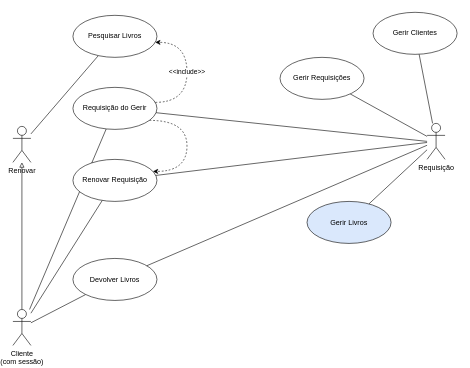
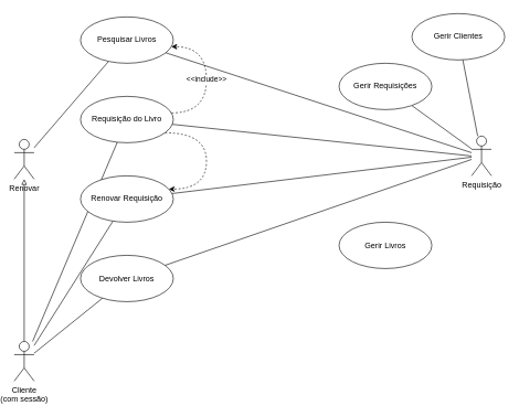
- <mxCell id="21" value="Gerir Requisições" style="ellipse;whiteSpace=wrap;html=1;" vertex="1" parent="1"><mxGeometry x="465" y="95" width="140" height="70" as="geometry" /></mxCell>
+ <mxCell id="21" value="Gerir Requisições" style="ellipse;whiteSpace=wrap;html=1;" vertex="1" parent="1"><mxGeometry x="510" y="95" width="140" height="70" as="geometry" /></mxCell>
- <mxCell id="10" value="Requisição do Gerir&lt;br&gt;" style="ellipse;whiteSpace=wrap;html=1;" vertex="1" parent="1"><mxGeometry x="120" y="145" width="140" height="70" as="geometry" /></mxCell>
+ <mxCell id="10" value="Requisição do Livro&lt;br&gt;" style="ellipse;whiteSpace=wrap;html=1;" vertex="1" parent="1"><mxGeometry x="120" y="145" width="140" height="70" as="geometry" /></mxCell>
- <mxCell id="15" style="rounded=0;orthogonalLoop=1;jettySize=auto;html=1;endArrow=none;endFill=0;" edge="1" parent="1" source="18" target="22"><mxGeometry relative="1" as="geometry" /></mxCell>
+ <mxCell id="15" style="rounded=0;orthogonalLoop=1;jettySize=auto;html=1;endArrow=none;endFill=0;" edge="1" parent="1" source="18" target="7"><mxGeometry relative="1" as="geometry" /></mxCell>
- <mxCell id="22" value="Gerir Livros" style="ellipse;whiteSpace=wrap;html=1;fillColor=#dae8fc;" vertex="1" parent="1"><mxGeometry x="510" y="335" width="140" height="70" as="geometry" /></mxCell>
+ <mxCell id="22" value="Gerir Livros" style="ellipse;whiteSpace=wrap;html=1;" vertex="1" parent="1"><mxGeometry x="510" y="335" width="140" height="70" as="geometry" /></mxCell>
- <mxCell id="12" value="Devolver Livros" style="ellipse;whiteSpace=wrap;html=1;" vertex="1" parent="1"><mxGeometry x="120" y="430" width="140" height="70" as="geometry" /></mxCell>
+ <mxCell id="12" value="Devolver Livros" style="ellipse;whiteSpace=wrap;html=1;" vertex="1" parent="1"><mxGeometry x="120" y="385" width="140" height="70" as="geometry" /></mxCell>
